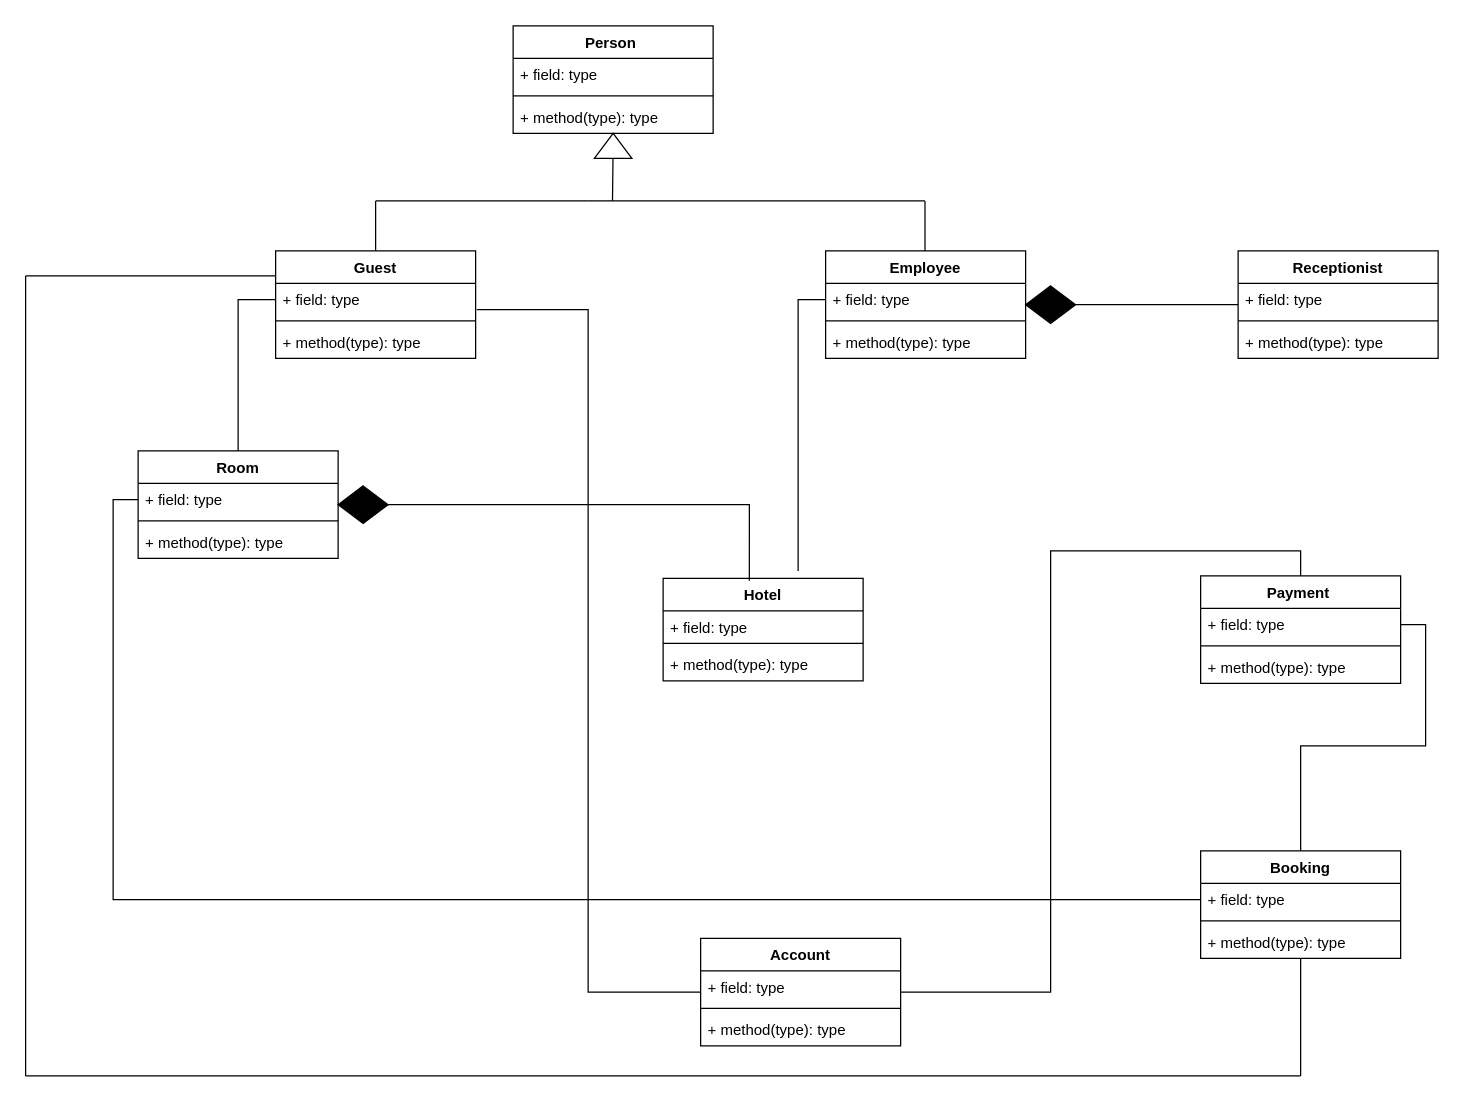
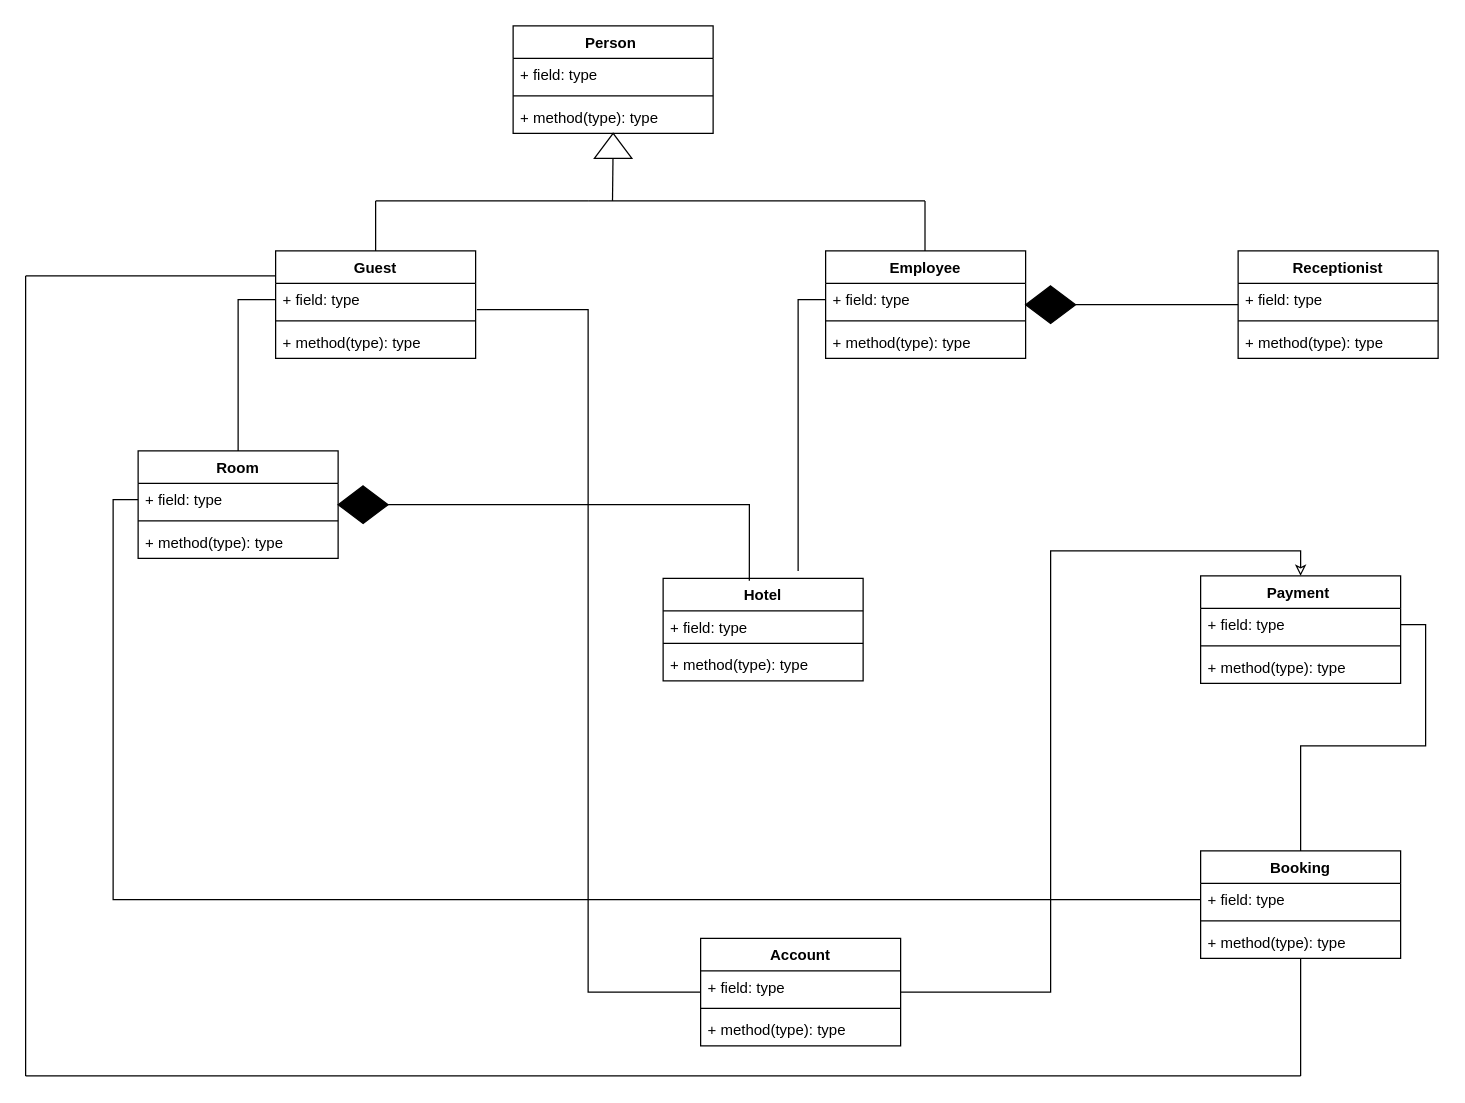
- <mxCell id="23" style="edgeStyle=orthogonalEdgeStyle;rounded=0;orthogonalLoop=1;jettySize=auto;html=1;entryX=0.5;entryY=0;entryDx=0;entryDy=0;endArrow=none;endFill=0;" parent="1" source="25" target="18" edge="1"><mxGeometry relative="1" as="geometry" /></mxCell>
+ <mxCell id="23" style="edgeStyle=orthogonalEdgeStyle;rounded=0;orthogonalLoop=1;jettySize=auto;html=1;entryX=0.5;entryY=0;entryDx=0;entryDy=0;endArrow=classic;endFill=0;" parent="1" source="25" target="18" edge="1"><mxGeometry relative="1" as="geometry" /></mxCell>
